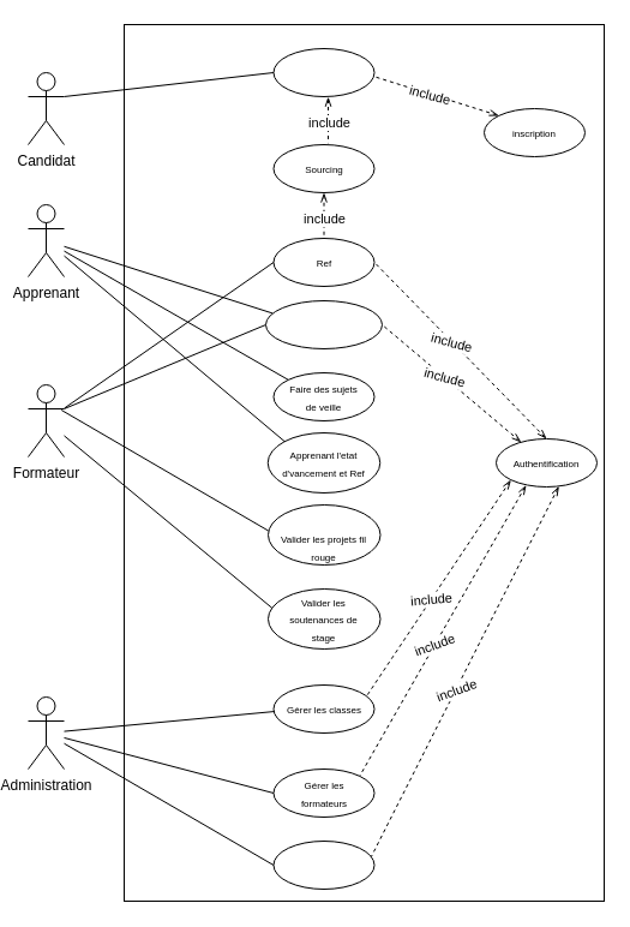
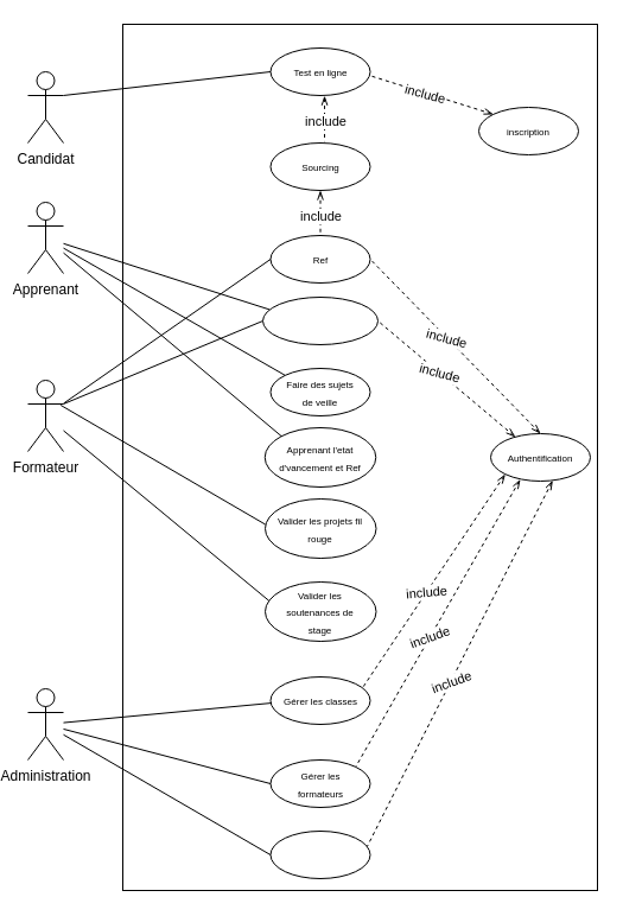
+ <mxCell id="35" value="&lt;span style=&quot;font-size: 8px&quot;&gt;Test en ligne&lt;/span&gt;" style="text;html=1;strokeColor=none;fillColor=none;align=center;verticalAlign=middle;whiteSpace=wrap;rounded=0;" vertex="1" parent="33"><mxGeometry x="18" y="10" width="48" height="20" as="geometry" /></mxCell>
- <mxCell id="63" value="&lt;font style=&quot;font-size: 8px&quot;&gt;Valider les projets fil rouge&lt;/font&gt;" style="text;html=1;strokeColor=none;fillColor=none;align=center;verticalAlign=middle;whiteSpace=wrap;rounded=0;" vertex="1" parent="61"><mxGeometry x="7.1" y="22.5" width="79.308" height="25" as="geometry" /></mxCell>
+ <mxCell id="63" value="&lt;font style=&quot;font-size: 8px&quot;&gt;Valider les projets fil rouge&lt;/font&gt;" style="text;html=1;strokeColor=none;fillColor=none;align=center;verticalAlign=middle;whiteSpace=wrap;rounded=0;" vertex="1" parent="61"><mxGeometry x="7.1" y="12.5" width="79.308" height="25" as="geometry" /></mxCell>
